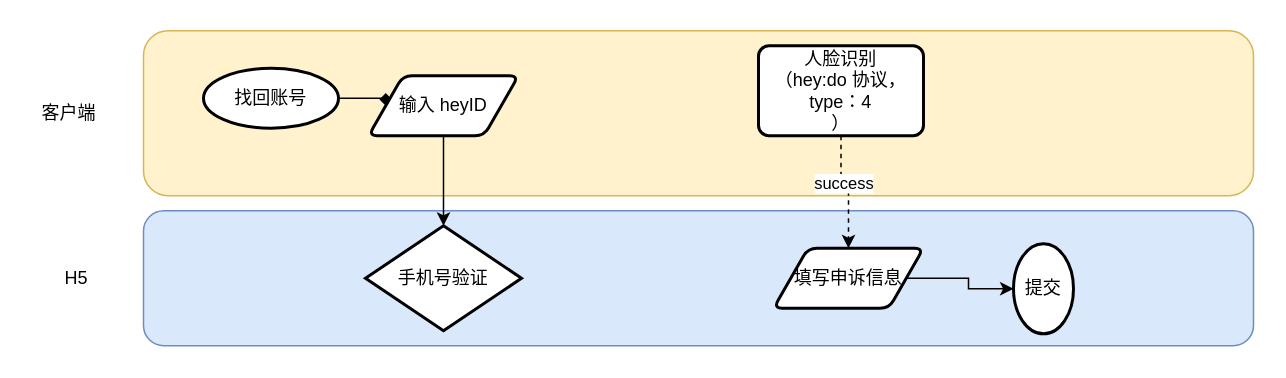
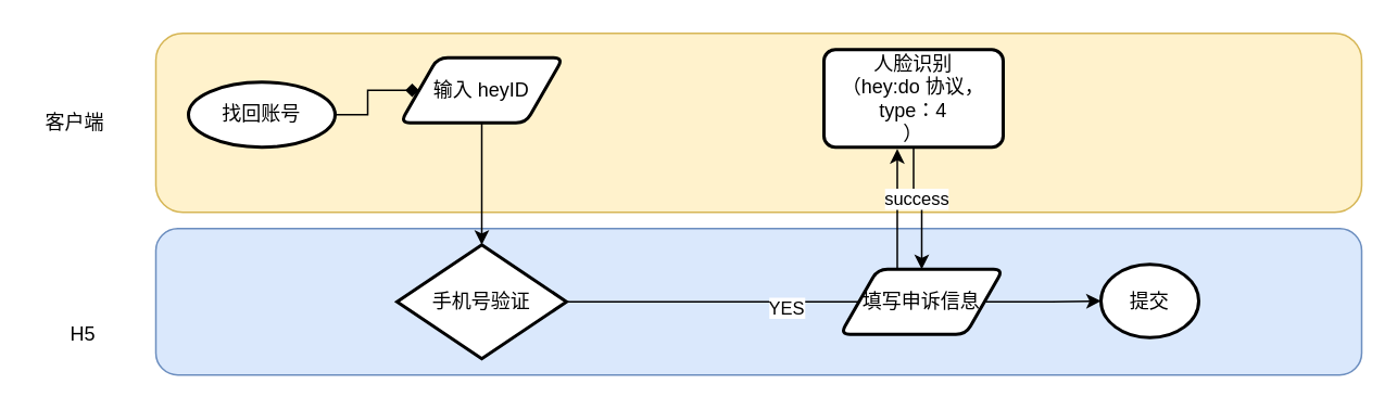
- <mxCell id="5" value="找回账号" style="strokeWidth=2;html=1;shape=mxgraph.flowchart.start_1;whiteSpace=wrap;" vertex="1" parent="1"><mxGeometry x="135" y="45" width="90" height="40" as="geometry" /></mxCell>
+ <mxCell id="5" value="找回账号" style="strokeWidth=2;html=1;shape=mxgraph.flowchart.start_1;whiteSpace=wrap;" vertex="1" parent="1"><mxGeometry x="115" y="50" width="90" height="40" as="geometry" /></mxCell>
- <mxCell id="7" value="输入 heyID" style="shape=parallelogram;html=1;strokeWidth=2;perimeter=parallelogramPerimeter;whiteSpace=wrap;rounded=1;arcSize=12;size=0.23;" vertex="1" parent="1"><mxGeometry x="245" y="50" width="100" height="40" as="geometry" /></mxCell>
+ <mxCell id="7" value="输入 heyID" style="shape=parallelogram;html=1;strokeWidth=2;perimeter=parallelogramPerimeter;whiteSpace=wrap;rounded=1;arcSize=12;size=0.23;" vertex="1" parent="1"><mxGeometry x="245" y="35" width="100" height="40" as="geometry" /></mxCell>
- <mxCell id="11" style="edgeStyle=orthogonalEdgeStyle;rounded=0;orthogonalLoop=1;jettySize=auto;html=1;entryX=0.5;entryY=0;entryDx=0;entryDy=0;dashed=1;" edge="1" parent="1" source="13" target="15"><mxGeometry relative="1" as="geometry" /></mxCell>
+ <mxCell id="11" style="edgeStyle=orthogonalEdgeStyle;rounded=0;orthogonalLoop=1;jettySize=auto;html=1;entryX=0.5;entryY=0;entryDx=0;entryDy=0;" edge="1" parent="1" source="13" target="15"><mxGeometry relative="1" as="geometry" /></mxCell>
- <mxCell id="18" value="H5" style="text;html=1;align=center;verticalAlign=middle;resizable=0;points=[];autosize=1;strokeColor=none;fillColor=none;" vertex="1" parent="1"><mxGeometry x="35" y="174.5" width="30" height="20" as="geometry" /></mxCell>
+ <mxCell id="18" value="H5" style="text;html=1;align=center;verticalAlign=middle;resizable=0;points=[];autosize=1;strokeColor=none;fillColor=none;" vertex="1" parent="1"><mxGeometry x="35" y="194.5" width="30" height="20" as="geometry" /></mxCell>
+ <mxCell id="8" style="edgeStyle=orthogonalEdgeStyle;rounded=0;orthogonalLoop=1;jettySize=auto;html=1;exitX=1;exitY=0.5;exitDx=0;exitDy=0;exitPerimeter=0;entryX=0.409;entryY=1.017;entryDx=0;entryDy=0;entryPerimeter=0;" edge="1" parent="1" source="10" target="13"><mxGeometry relative="1" as="geometry" /></mxCell>
+ <mxCell id="9" value="YES" style="edgeLabel;html=1;align=center;verticalAlign=middle;resizable=0;points=[];" vertex="1" connectable="0" parent="8"><mxGeometry x="-0.101" y="-3" relative="1" as="geometry"><mxPoint x="1" as="offset" /></mxGeometry></mxCell>
- <mxCell id="16" value="提交" style="strokeWidth=2;html=1;shape=mxgraph.flowchart.start_1;whiteSpace=wrap;" vertex="1" parent="1"><mxGeometry x="675" y="162" width="40" height="60" as="geometry" /></mxCell>
+ <mxCell id="16" value="提交" style="strokeWidth=2;html=1;shape=mxgraph.flowchart.start_1;whiteSpace=wrap;" vertex="1" parent="1"><mxGeometry x="675" y="162" width="60" height="45" as="geometry" /></mxCell>
